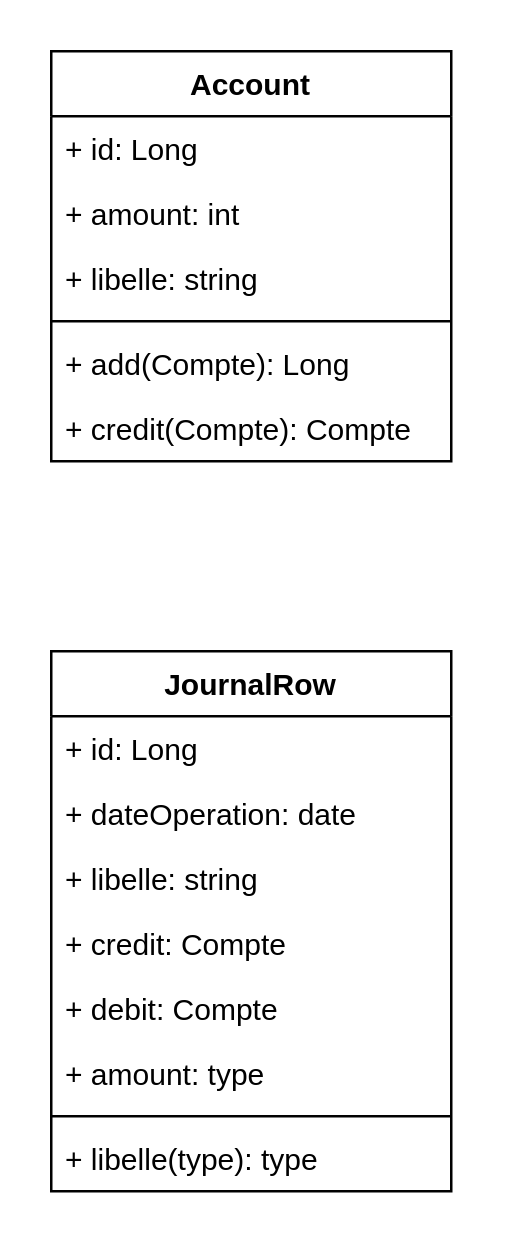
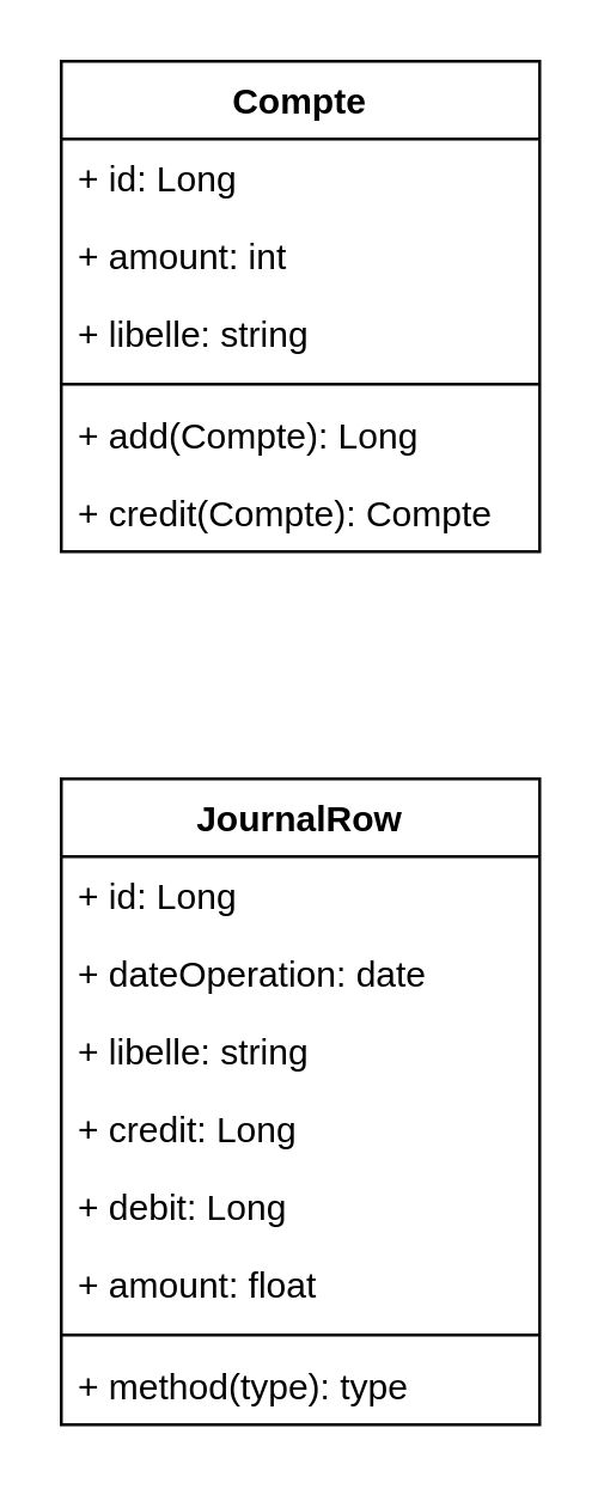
- <mxCell id="11" value="Account" style="swimlane;fontStyle=1;align=center;verticalAlign=top;childLayout=stackLayout;horizontal=1;startSize=26;horizontalStack=0;resizeParent=1;resizeParentMax=0;resizeLast=0;collapsible=1;marginBottom=0;" vertex="1" parent="1"><mxGeometry x="20" y="20" width="160" height="164" as="geometry" /></mxCell>
+ <mxCell id="11" value="Compte" style="swimlane;fontStyle=1;align=center;verticalAlign=top;childLayout=stackLayout;horizontal=1;startSize=26;horizontalStack=0;resizeParent=1;resizeParentMax=0;resizeLast=0;collapsible=1;marginBottom=0;" vertex="1" parent="1"><mxGeometry x="20" y="20" width="160" height="164" as="geometry" /></mxCell>
- <mxCell id="6" value="+ credit: Compte&#10;" style="text;strokeColor=none;fillColor=none;align=left;verticalAlign=top;spacingLeft=4;spacingRight=4;overflow=hidden;rotatable=0;points=[[0,0.5],[1,0.5]];portConstraint=eastwest;" vertex="1" parent="2"><mxGeometry y="104" width="160" height="26" as="geometry" /></mxCell>
+ <mxCell id="6" value="+ credit: Long&#10;" style="text;strokeColor=none;fillColor=none;align=left;verticalAlign=top;spacingLeft=4;spacingRight=4;overflow=hidden;rotatable=0;points=[[0,0.5],[1,0.5]];portConstraint=eastwest;" vertex="1" parent="2"><mxGeometry y="104" width="160" height="26" as="geometry" /></mxCell>
- <mxCell id="7" value="+ debit: Compte" style="text;strokeColor=none;fillColor=none;align=left;verticalAlign=top;spacingLeft=4;spacingRight=4;overflow=hidden;rotatable=0;points=[[0,0.5],[1,0.5]];portConstraint=eastwest;" vertex="1" parent="2"><mxGeometry y="130" width="160" height="26" as="geometry" /></mxCell>
+ <mxCell id="7" value="+ debit: Long" style="text;strokeColor=none;fillColor=none;align=left;verticalAlign=top;spacingLeft=4;spacingRight=4;overflow=hidden;rotatable=0;points=[[0,0.5],[1,0.5]];portConstraint=eastwest;" vertex="1" parent="2"><mxGeometry y="130" width="160" height="26" as="geometry" /></mxCell>
- <mxCell id="8" value="+ amount: type" style="text;strokeColor=none;fillColor=none;align=left;verticalAlign=top;spacingLeft=4;spacingRight=4;overflow=hidden;rotatable=0;points=[[0,0.5],[1,0.5]];portConstraint=eastwest;" vertex="1" parent="2"><mxGeometry y="156" width="160" height="26" as="geometry" /></mxCell>
+ <mxCell id="8" value="+ amount: float" style="text;strokeColor=none;fillColor=none;align=left;verticalAlign=top;spacingLeft=4;spacingRight=4;overflow=hidden;rotatable=0;points=[[0,0.5],[1,0.5]];portConstraint=eastwest;" vertex="1" parent="2"><mxGeometry y="156" width="160" height="26" as="geometry" /></mxCell>
- <mxCell id="10" value="+ libelle(type): type" style="text;strokeColor=none;fillColor=none;align=left;verticalAlign=top;spacingLeft=4;spacingRight=4;overflow=hidden;rotatable=0;points=[[0,0.5],[1,0.5]];portConstraint=eastwest;" vertex="1" parent="2"><mxGeometry y="190" width="160" height="26" as="geometry" /></mxCell>
+ <mxCell id="10" value="+ method(type): type" style="text;strokeColor=none;fillColor=none;align=left;verticalAlign=top;spacingLeft=4;spacingRight=4;overflow=hidden;rotatable=0;points=[[0,0.5],[1,0.5]];portConstraint=eastwest;" vertex="1" parent="2"><mxGeometry y="190" width="160" height="26" as="geometry" /></mxCell>
